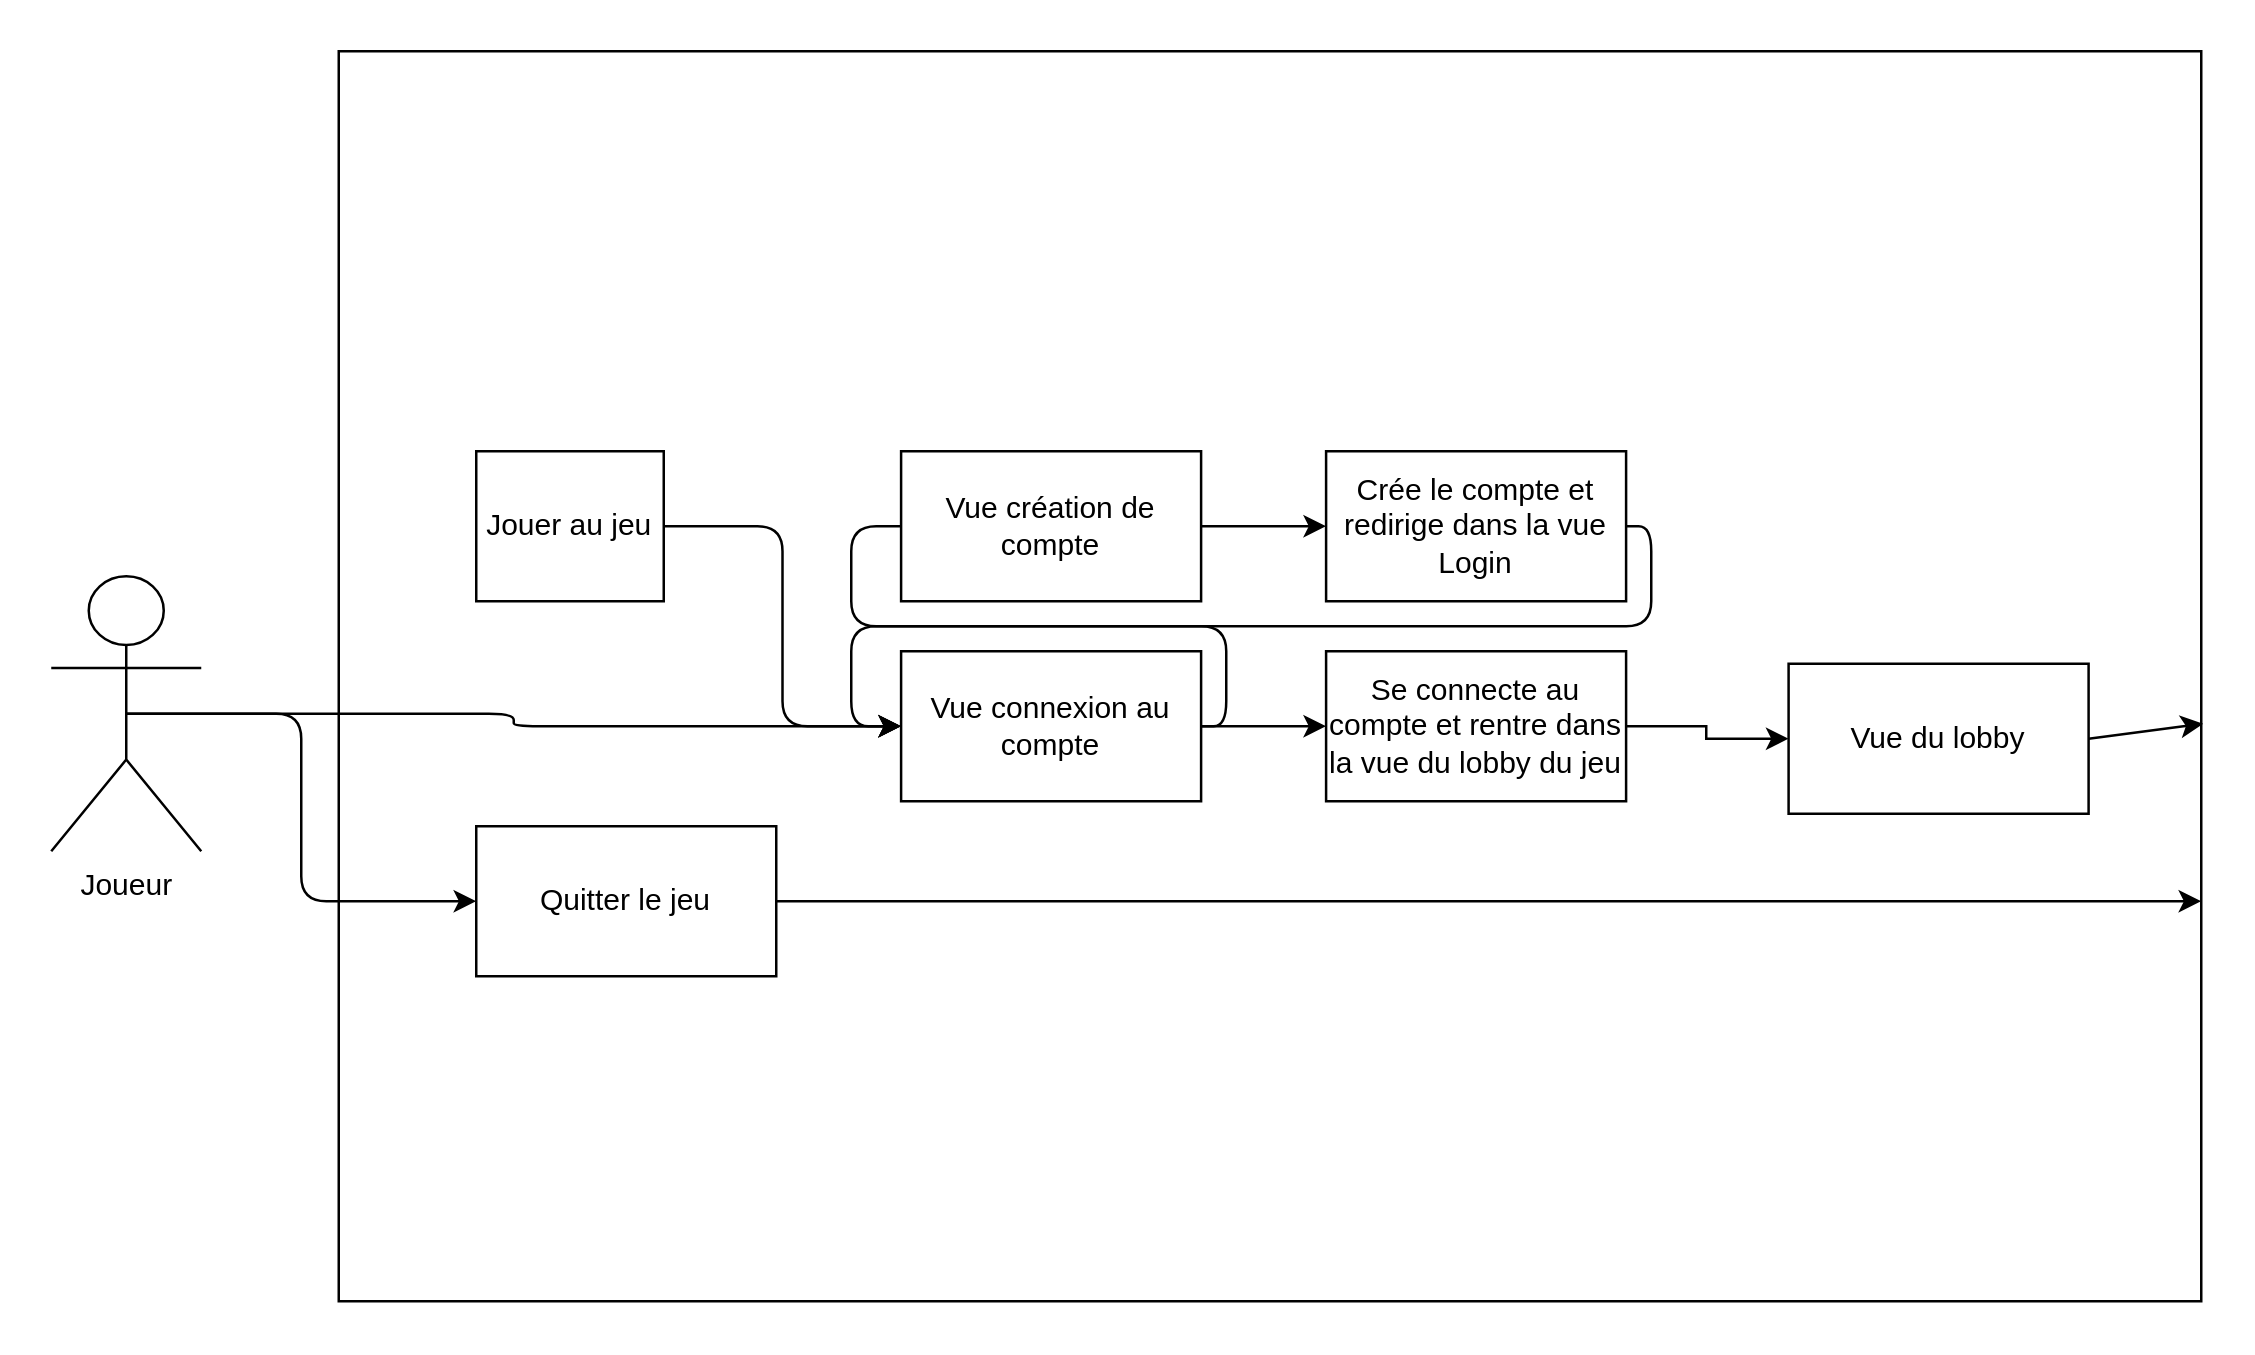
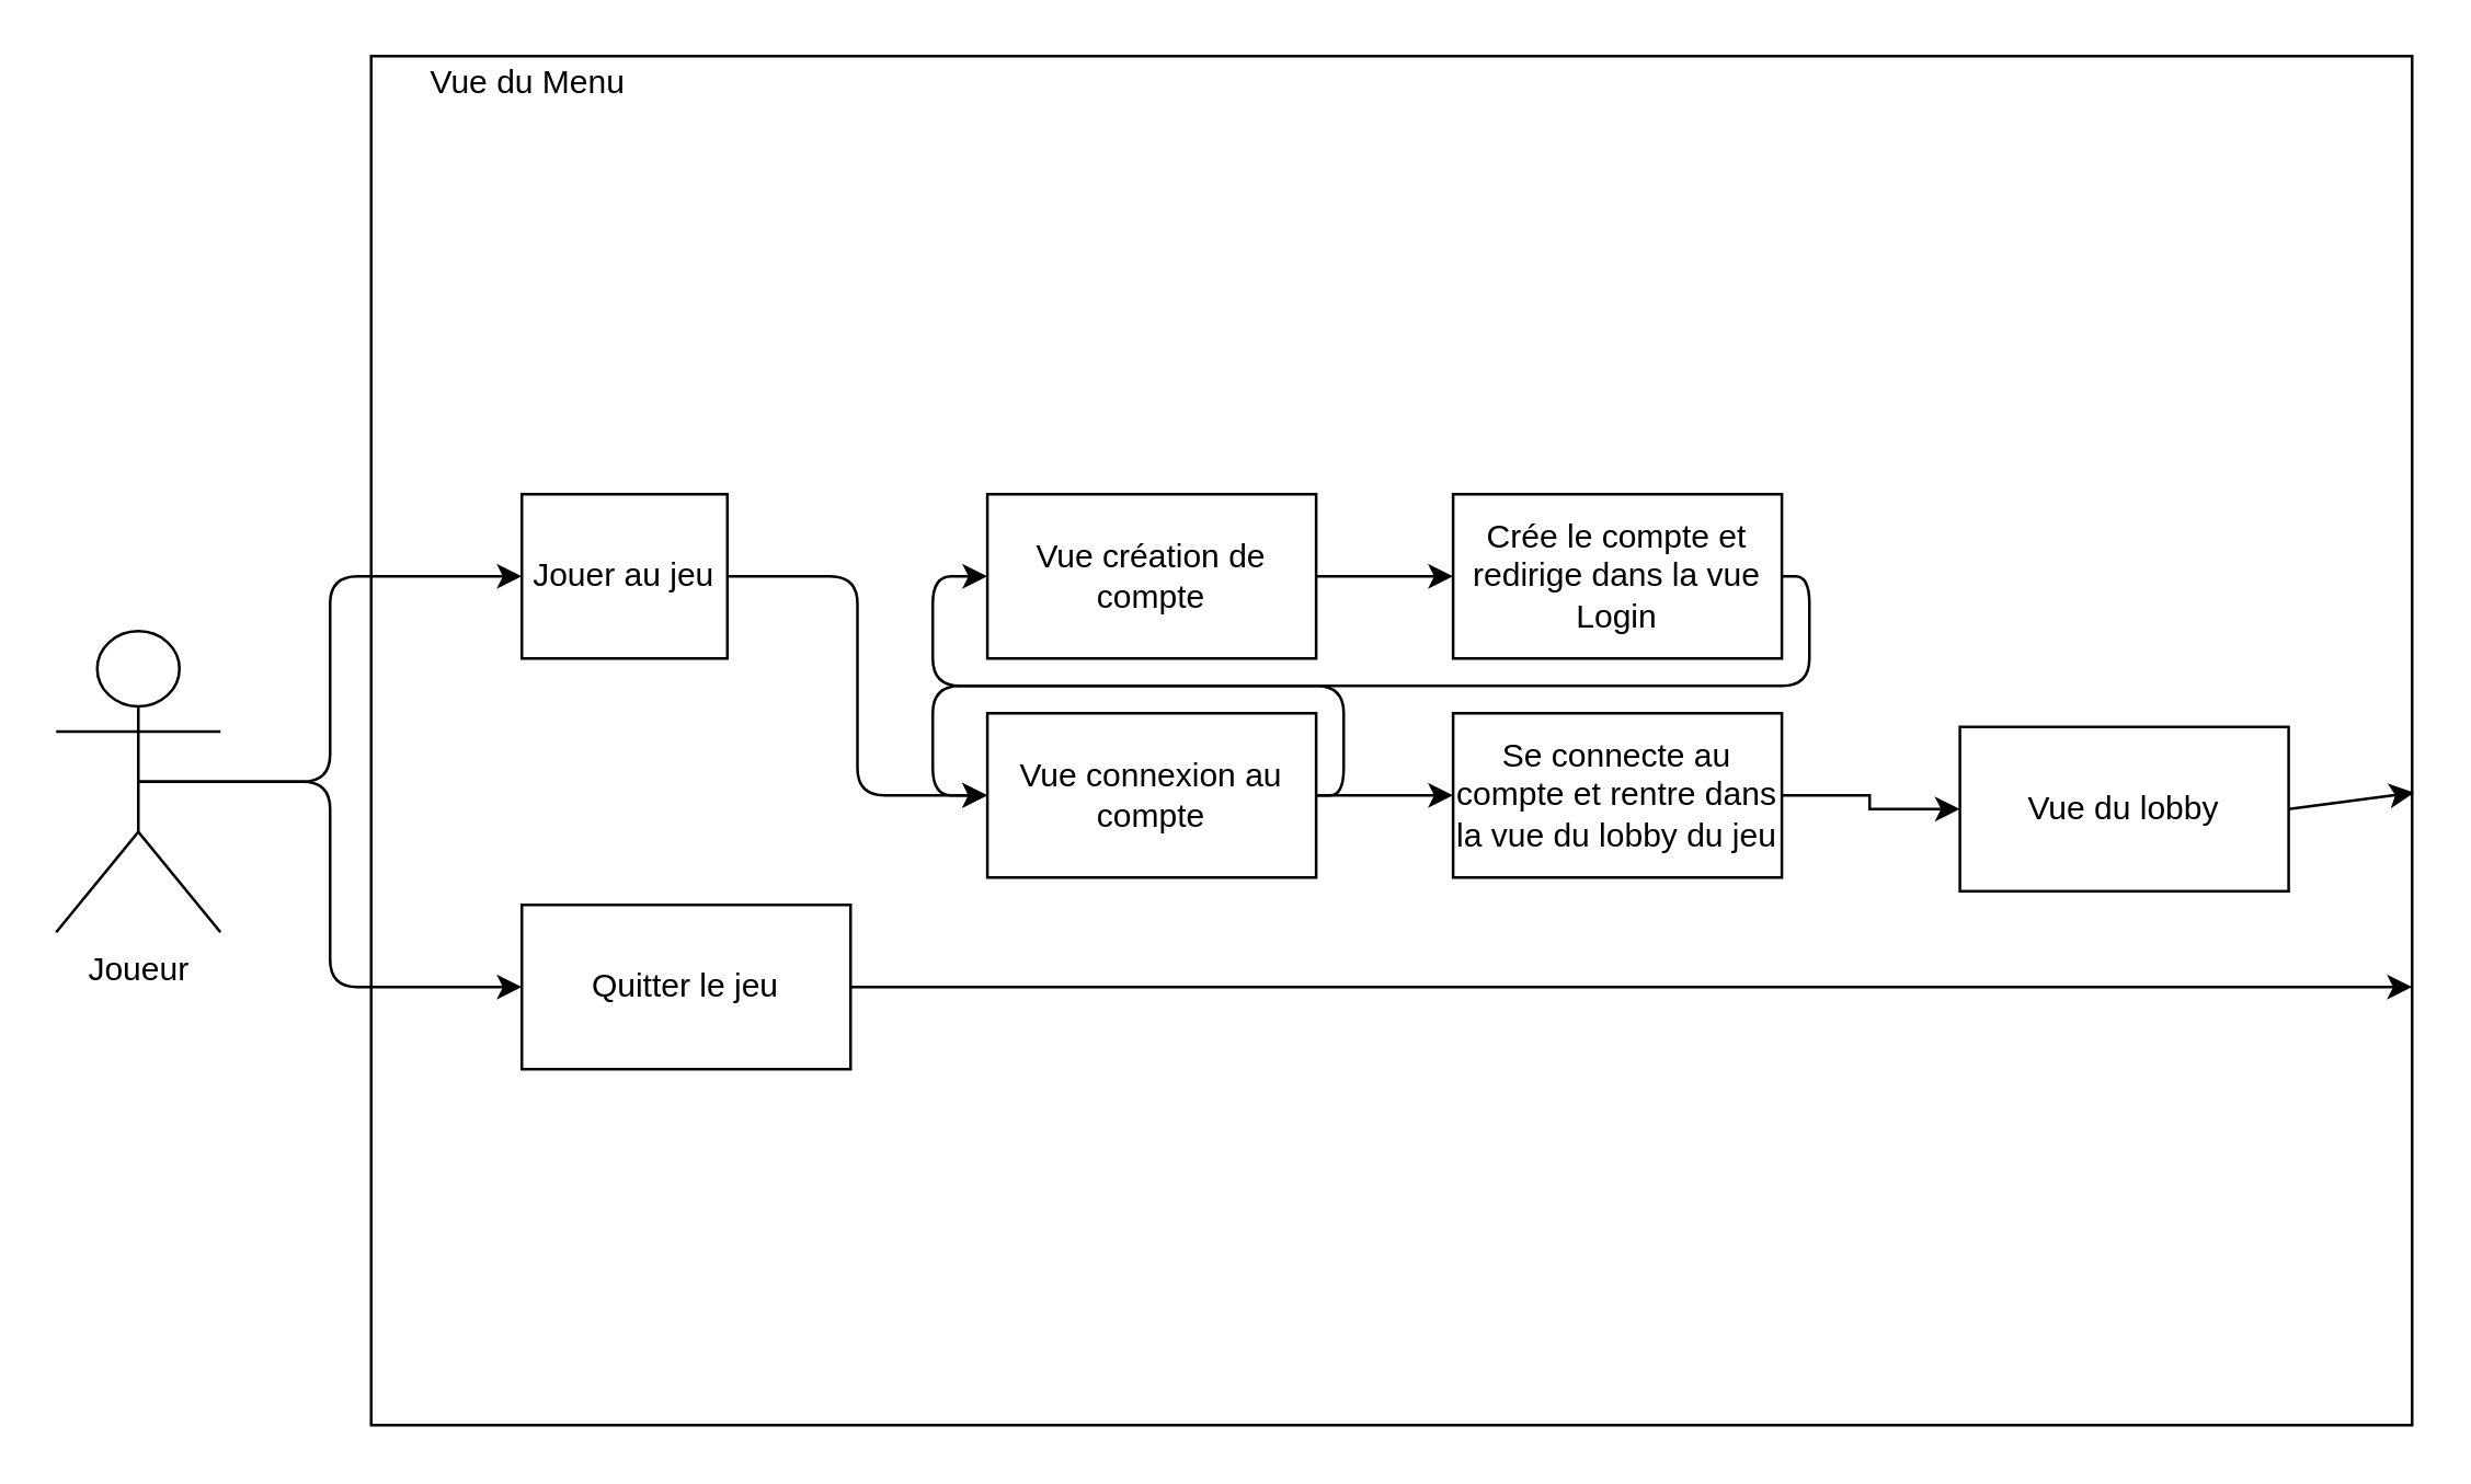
+ <mxCell id="8" value="Vue du Menu" style="text;html=1;strokeColor=none;fillColor=none;align=center;verticalAlign=middle;whiteSpace=wrap;rounded=0;" parent="1" vertex="1"><mxGeometry x="135" y="20" width="115" height="20" as="geometry" /></mxCell>
- <mxCell id="19" value="" style="endArrow=none;html=1;entryX=0;entryY=0.5;entryDx=0;entryDy=0;exitX=1;exitY=0.5;exitDx=0;exitDy=0;edgeStyle=orthogonalEdgeStyle;" edge="1" parent="1" source="10" target="4"><mxGeometry width="50" height="50" relative="1" as="geometry"><mxPoint x="570" y="250" as="sourcePoint" /><mxPoint x="620" y="200" as="targetPoint" /><Array as="points"><mxPoint x="490" y="290" /><mxPoint x="490" y="250" /><mxPoint x="340" y="250" /><mxPoint x="340" y="210" /></Array></mxGeometry></mxCell>
+ <mxCell id="19" value="" style="endArrow=classic;html=1;entryX=0;entryY=0.5;entryDx=0;entryDy=0;exitX=1;exitY=0.5;exitDx=0;exitDy=0;edgeStyle=orthogonalEdgeStyle;" edge="1" parent="1" source="10" target="4"><mxGeometry width="50" height="50" relative="1" as="geometry"><mxPoint x="570" y="250" as="sourcePoint" /><mxPoint x="620" y="200" as="targetPoint" /><Array as="points"><mxPoint x="490" y="290" /><mxPoint x="490" y="250" /><mxPoint x="340" y="250" /><mxPoint x="340" y="210" /></Array></mxGeometry></mxCell>
- <mxCell id="17" value="" style="endArrow=classic;html=1;exitX=0.5;exitY=0.5;exitDx=0;exitDy=0;exitPerimeter=0;edgeStyle=elbowEdgeStyle;" edge="1" parent="1" source="3" target="10"><mxGeometry width="50" height="50" relative="1" as="geometry"><mxPoint x="60" y="295" as="sourcePoint" /><mxPoint x="200" y="370" as="targetPoint" /></mxGeometry></mxCell>
+ <mxCell id="17" value="" style="endArrow=classic;html=1;exitX=0.5;exitY=0.5;exitDx=0;exitDy=0;exitPerimeter=0;entryX=0;entryY=0.5;entryDx=0;entryDy=0;edgeStyle=elbowEdgeStyle;" edge="1" parent="1" source="3" target="16"><mxGeometry width="50" height="50" relative="1" as="geometry"><mxPoint x="60" y="295" as="sourcePoint" /><mxPoint x="200" y="370" as="targetPoint" /></mxGeometry></mxCell>
